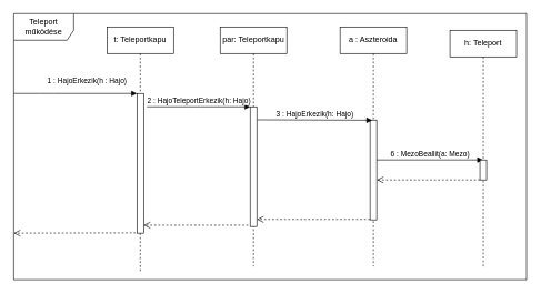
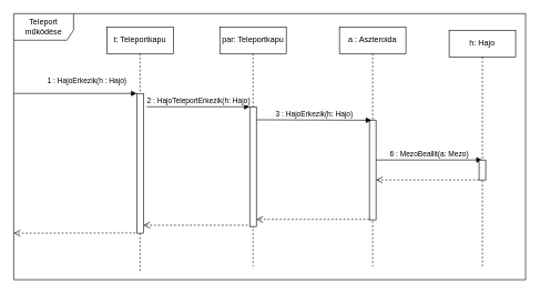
- <mxCell id="3" value="h: Teleport" style="shape=umlLifeline;perimeter=lifelinePerimeter;whiteSpace=wrap;html=1;container=1;collapsible=0;recursiveResize=0;outlineConnect=0;" parent="1" vertex="1"><mxGeometry x="675" y="45" width="100" height="355" as="geometry" /></mxCell>
+ <mxCell id="3" value="h: Hajo" style="shape=umlLifeline;perimeter=lifelinePerimeter;whiteSpace=wrap;html=1;container=1;collapsible=0;recursiveResize=0;outlineConnect=0;" parent="1" vertex="1"><mxGeometry x="675" y="45" width="100" height="355" as="geometry" /></mxCell>
